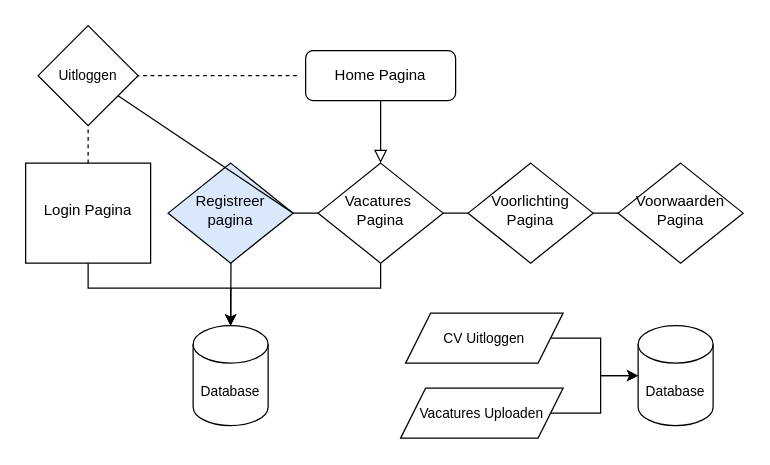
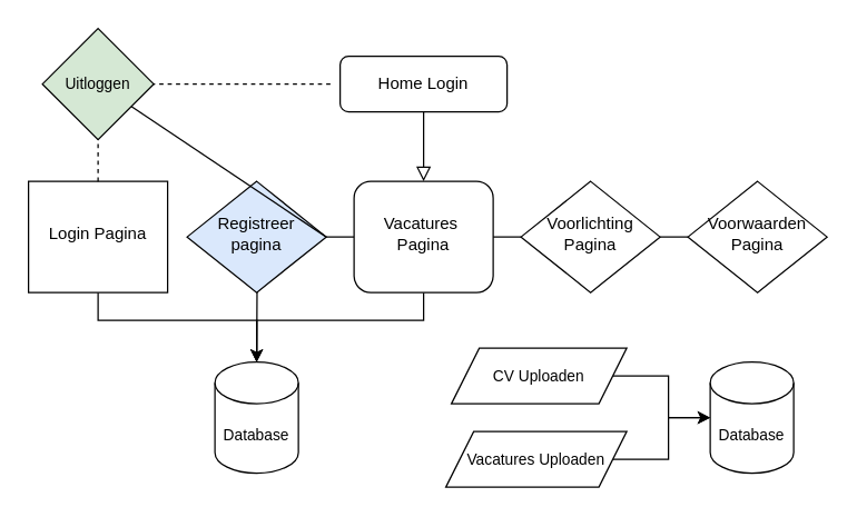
- <mxCell id="17" value="Uitloggen" style="rhombus;whiteSpace=wrap;html=1;fontSize=11;" vertex="1" parent="1"><mxGeometry x="30" y="20" width="80" height="80" as="geometry" /></mxCell>
+ <mxCell id="17" value="Uitloggen" style="rhombus;whiteSpace=wrap;html=1;fontSize=11;fillColor=#d5e8d4;" vertex="1" parent="1"><mxGeometry x="30" y="20" width="80" height="80" as="geometry" /></mxCell>
- <mxCell id="3" value="Home Pagina" style="rounded=1;whiteSpace=wrap;html=1;fontSize=12;glass=0;strokeWidth=1;shadow=0;" vertex="1" parent="1"><mxGeometry x="244" y="40" width="120" height="40" as="geometry" /></mxCell>
+ <mxCell id="3" value="Home Login" style="rounded=1;whiteSpace=wrap;html=1;fontSize=12;glass=0;strokeWidth=1;shadow=0;" vertex="1" parent="1"><mxGeometry x="244" y="40" width="120" height="40" as="geometry" /></mxCell>
- <mxCell id="6" value="Vacatures&amp;nbsp;&lt;br style=&quot;border-color: var(--border-color);&quot;&gt;Pagina" style="rhombus;whiteSpace=wrap;html=1;shadow=0;fontFamily=Helvetica;fontSize=12;align=center;strokeWidth=1;spacing=6;spacingTop=-4;" vertex="1" parent="1"><mxGeometry x="254" y="130" width="100" height="80" as="geometry" /></mxCell>
+ <mxCell id="6" value="Vacatures&amp;nbsp;&lt;br style=&quot;border-color: var(--border-color);&quot;&gt;Pagina" style="whiteSpace=wrap;html=1;shadow=0;fontFamily=Helvetica;fontSize=12;align=center;strokeWidth=1;spacing=6;spacingTop=-4;rounded=1;" vertex="1" parent="1"><mxGeometry x="254" y="130" width="100" height="80" as="geometry" /></mxCell>
- <mxCell id="21" value="CV Uitloggen" style="shape=parallelogram;perimeter=parallelogramPerimeter;whiteSpace=wrap;html=1;fixedSize=1;fontSize=11;" vertex="1" parent="1"><mxGeometry x="324" y="250" width="126" height="40" as="geometry" /></mxCell>
+ <mxCell id="21" value="CV Uploaden" style="shape=parallelogram;perimeter=parallelogramPerimeter;whiteSpace=wrap;html=1;fixedSize=1;fontSize=11;" vertex="1" parent="1"><mxGeometry x="324" y="250" width="126" height="40" as="geometry" /></mxCell>
